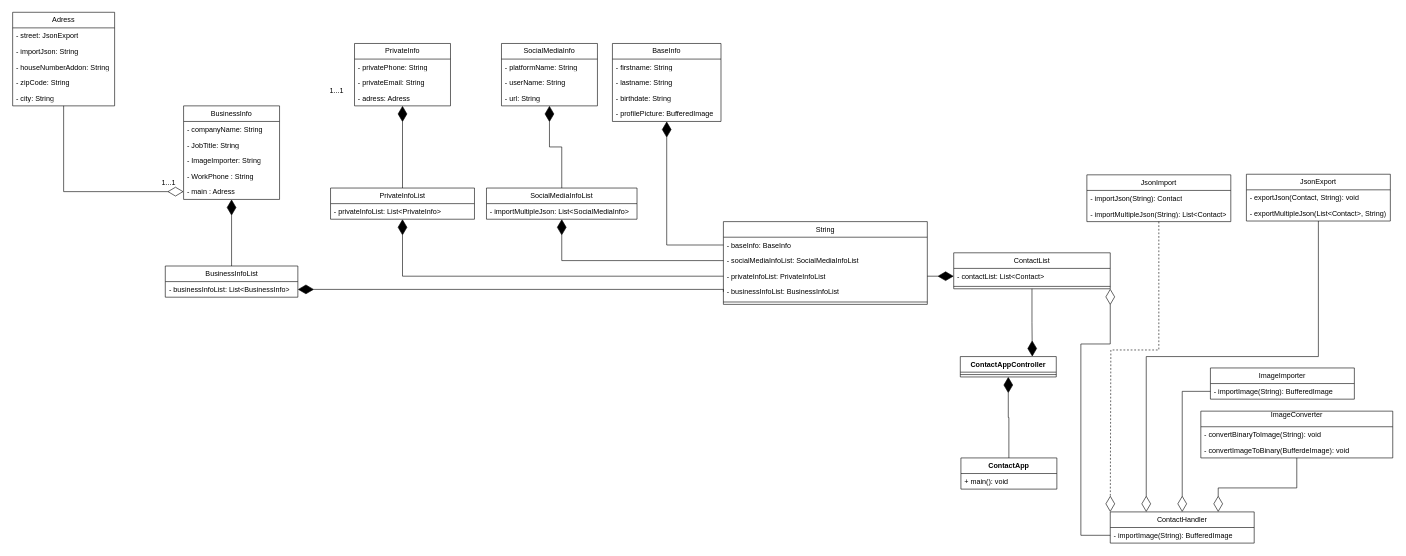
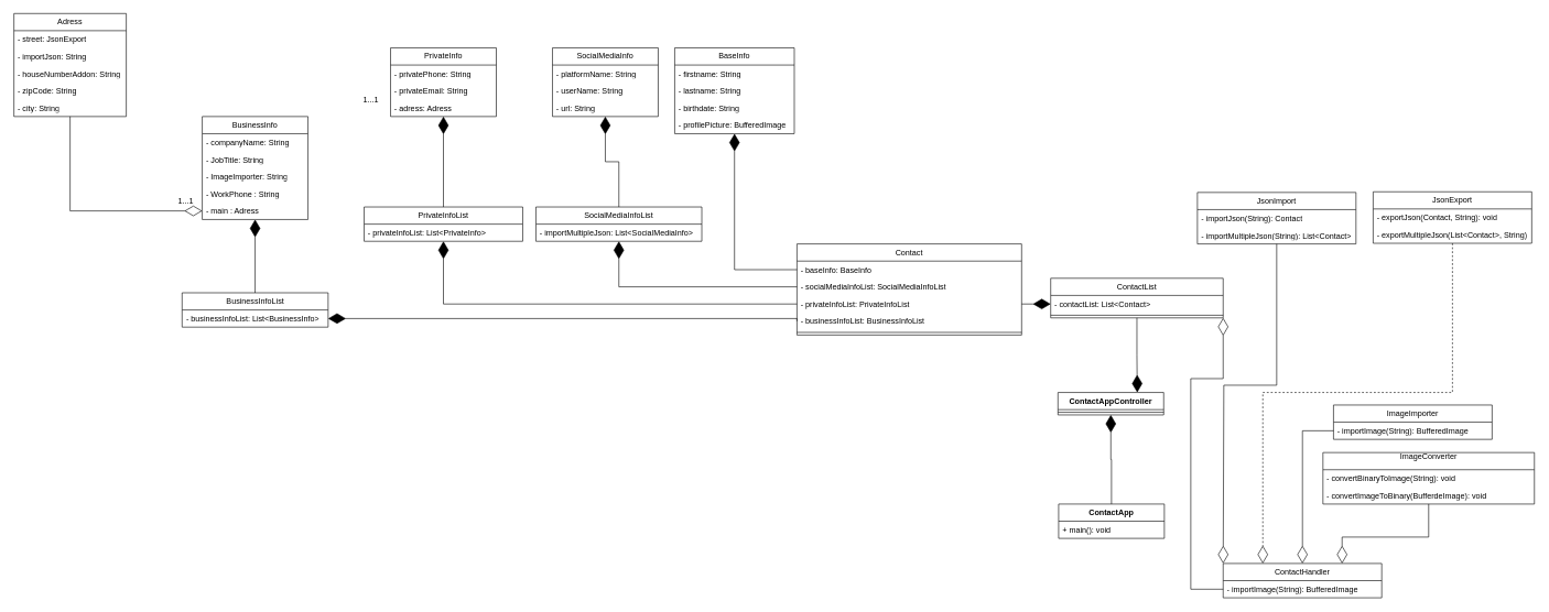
- <mxCell id="2" value="String" style="swimlane;fontStyle=0;childLayout=stackLayout;horizontal=1;startSize=26;fillColor=none;horizontalStack=0;resizeParent=1;resizeParentMax=0;resizeLast=0;collapsible=1;marginBottom=0;whiteSpace=wrap;html=1;" parent="1" vertex="1"><mxGeometry x="1205" y="369" width="340" height="138" as="geometry" /></mxCell>
+ <mxCell id="2" value="Contact" style="swimlane;fontStyle=0;childLayout=stackLayout;horizontal=1;startSize=26;fillColor=none;horizontalStack=0;resizeParent=1;resizeParentMax=0;resizeLast=0;collapsible=1;marginBottom=0;whiteSpace=wrap;html=1;" parent="1" vertex="1"><mxGeometry x="1205" y="369" width="340" height="138" as="geometry" /></mxCell>
- <mxCell id="71" value="" style="endArrow=diamondThin;endFill=0;endSize=24;html=1;rounded=0;edgeStyle=orthogonalEdgeStyle;entryX=0;entryY=0;entryDx=0;entryDy=0;exitX=0.5;exitY=1;exitDx=0;exitDy=0;dashed=1;" parent="1" source="68" target="74" edge="1"><mxGeometry width="160" relative="1" as="geometry"><mxPoint x="2207" y="378" as="sourcePoint" /><mxPoint x="1770" y="604" as="targetPoint" /><Array as="points"><mxPoint x="1931" y="583" /><mxPoint x="1851" y="583" /><mxPoint x="1851" y="853" /></Array></mxGeometry></mxCell>
+ <mxCell id="71" value="" style="endArrow=diamondThin;endFill=0;endSize=24;html=1;rounded=0;edgeStyle=orthogonalEdgeStyle;entryX=0;entryY=0;entryDx=0;entryDy=0;exitX=0.5;exitY=1;exitDx=0;exitDy=0;" parent="1" source="68" target="74" edge="1"><mxGeometry width="160" relative="1" as="geometry"><mxPoint x="2207" y="378" as="sourcePoint" /><mxPoint x="1770" y="604" as="targetPoint" /><Array as="points"><mxPoint x="1931" y="583" /><mxPoint x="1851" y="583" /><mxPoint x="1851" y="853" /></Array></mxGeometry></mxCell>
- <mxCell id="57" value="" style="endArrow=diamondThin;endFill=0;endSize=24;html=1;rounded=0;edgeStyle=orthogonalEdgeStyle;entryX=0.25;entryY=0;entryDx=0;entryDy=0;exitX=0.5;exitY=1;exitDx=0;exitDy=0;" parent="1" source="11" target="74" edge="1"><mxGeometry width="160" relative="1" as="geometry"><mxPoint x="2220" y="814" as="sourcePoint" /><mxPoint x="1570" y="1124" as="targetPoint" /><Array as="points"><mxPoint x="2197" y="594" /><mxPoint x="1910" y="594" /></Array></mxGeometry></mxCell>
+ <mxCell id="57" value="" style="endArrow=diamondThin;endFill=0;endSize=24;html=1;rounded=0;edgeStyle=orthogonalEdgeStyle;entryX=0.25;entryY=0;entryDx=0;entryDy=0;exitX=0.5;exitY=1;exitDx=0;exitDy=0;dashed=1;" parent="1" source="11" target="74" edge="1"><mxGeometry width="160" relative="1" as="geometry"><mxPoint x="2220" y="814" as="sourcePoint" /><mxPoint x="1570" y="1124" as="targetPoint" /><Array as="points"><mxPoint x="2197" y="594" /><mxPoint x="1910" y="594" /></Array></mxGeometry></mxCell>
